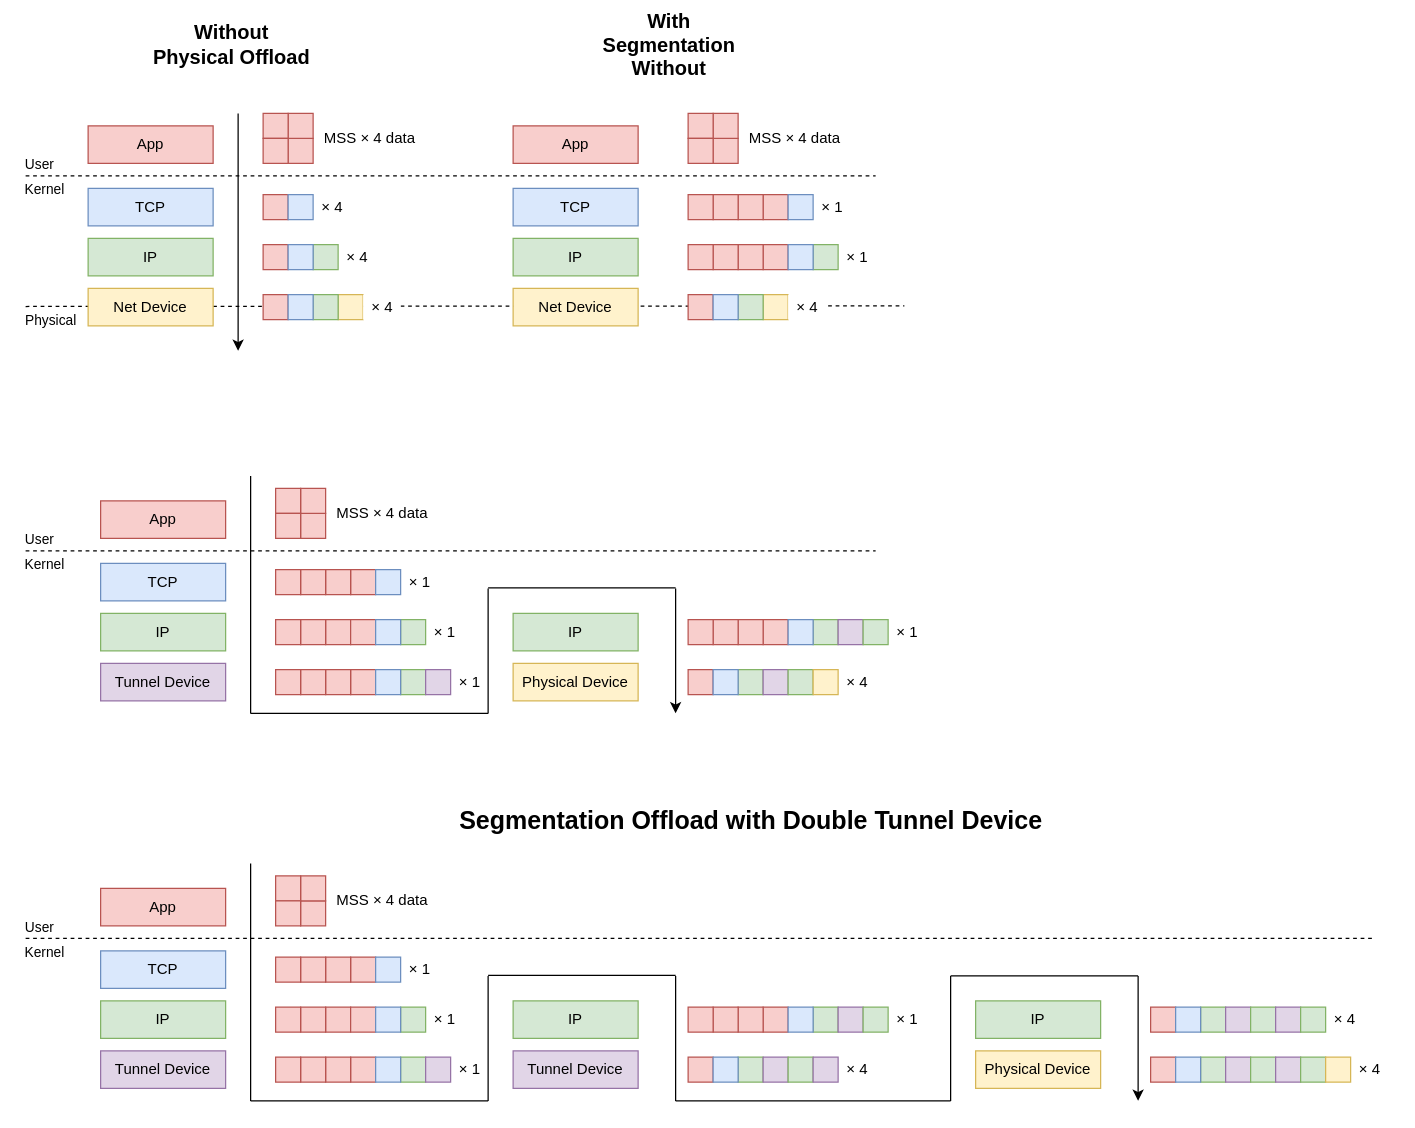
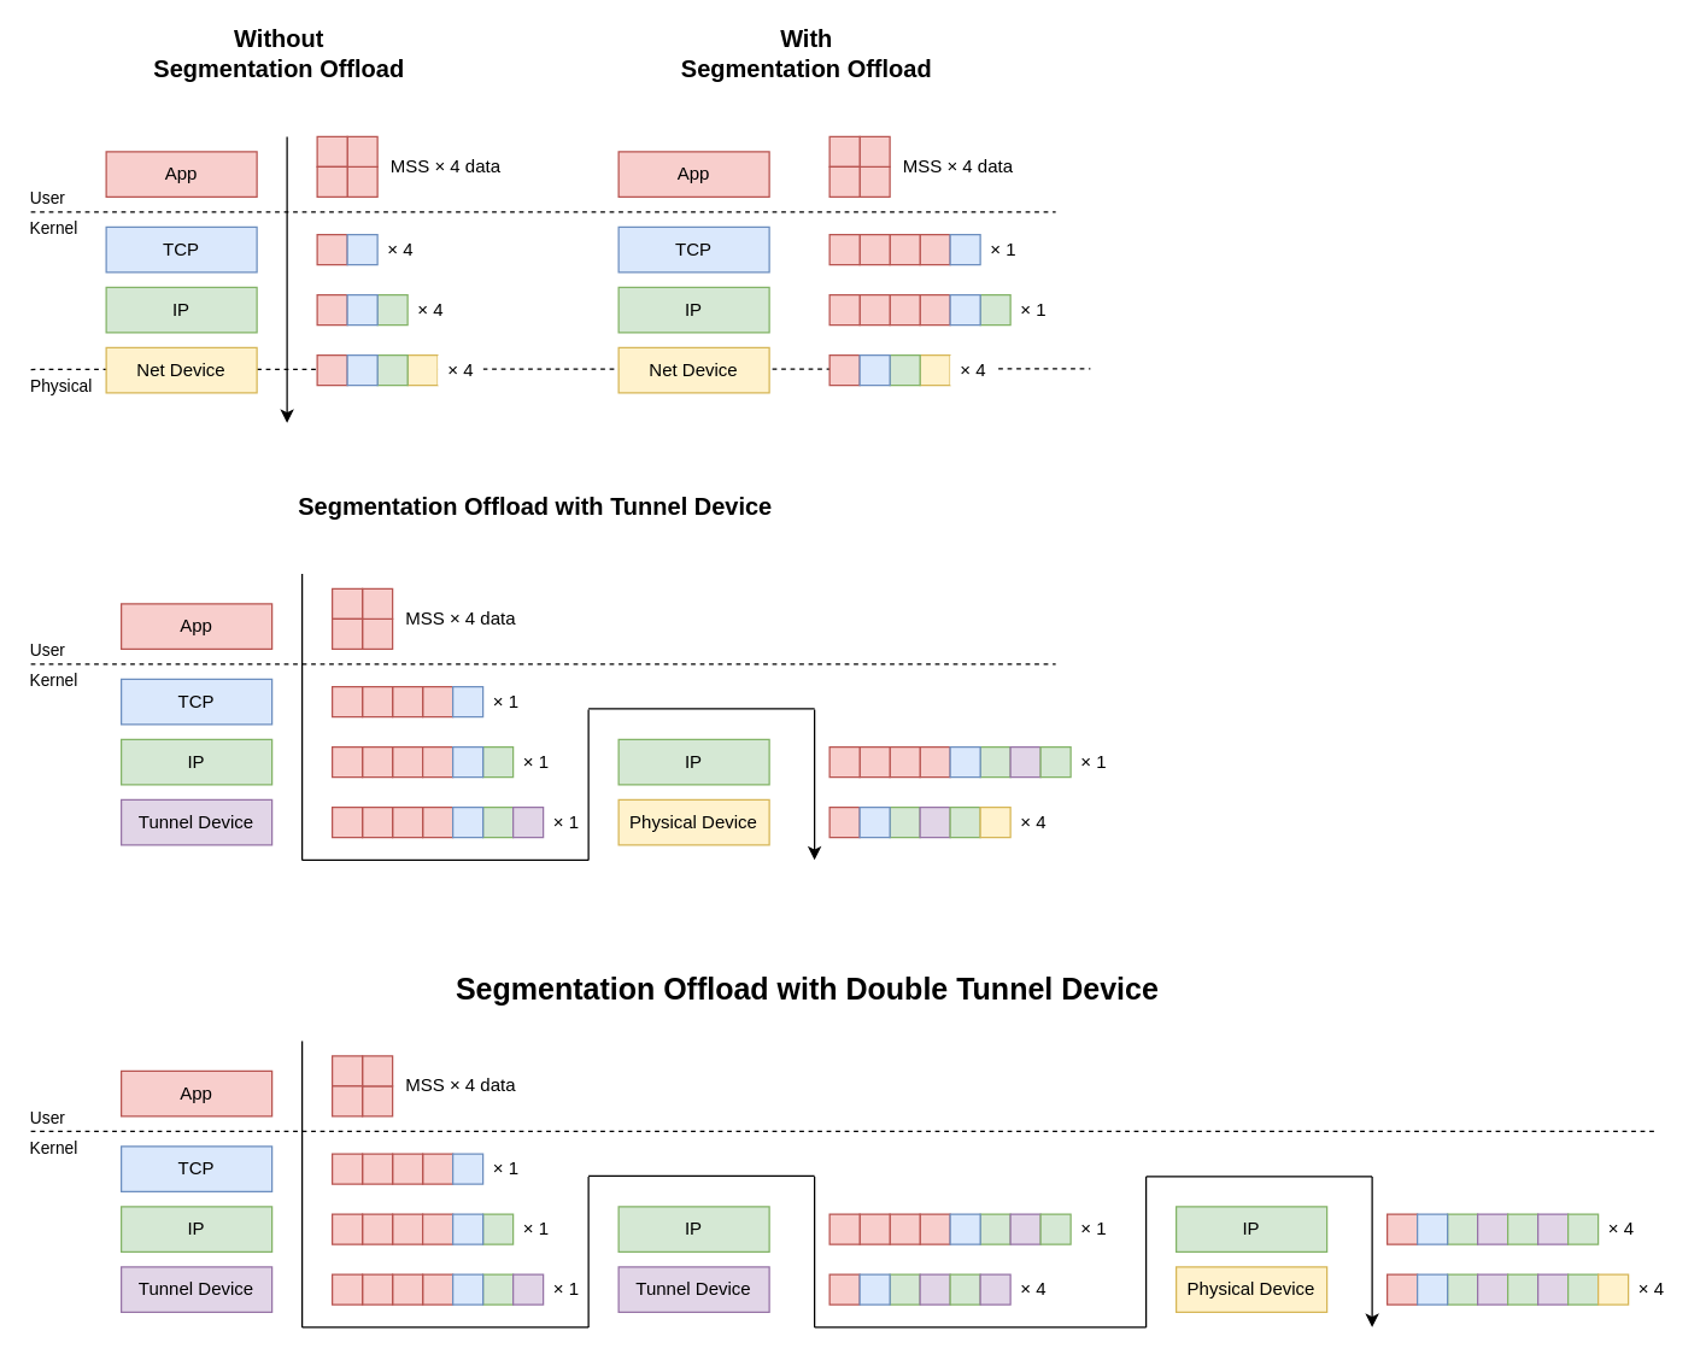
- <mxCell id="52" value="&lt;b style=&quot;font-size: 16px&quot;&gt;Without&lt;br&gt;Physical Offload&lt;/b&gt;" style="text;html=1;strokeColor=none;fillColor=none;align=center;verticalAlign=middle;whiteSpace=wrap;rounded=0;" vertex="1" parent="1"><mxGeometry x="100" y="20" width="170" height="30" as="geometry" /></mxCell>
+ <mxCell id="52" value="&lt;b style=&quot;font-size: 16px&quot;&gt;Without&lt;br&gt;Segmentation Offload&lt;/b&gt;" style="text;html=1;strokeColor=none;fillColor=none;align=center;verticalAlign=middle;whiteSpace=wrap;rounded=0;" vertex="1" parent="1"><mxGeometry x="100" y="20" width="170" height="30" as="geometry" /></mxCell>
- <mxCell id="53" value="&lt;b style=&quot;font-size: 16px&quot;&gt;With&lt;br&gt;Segmentation Without&lt;/b&gt;" style="text;html=1;strokeColor=none;fillColor=none;align=center;verticalAlign=middle;whiteSpace=wrap;rounded=0;" vertex="1" parent="1"><mxGeometry x="450" y="20" width="170" height="30" as="geometry" /></mxCell>
+ <mxCell id="53" value="&lt;b style=&quot;font-size: 16px&quot;&gt;With&lt;br&gt;Segmentation Offload&lt;/b&gt;" style="text;html=1;strokeColor=none;fillColor=none;align=center;verticalAlign=middle;whiteSpace=wrap;rounded=0;" vertex="1" parent="1"><mxGeometry x="450" y="20" width="170" height="30" as="geometry" /></mxCell>
+ <mxCell id="116" value="&lt;b style=&quot;font-size: 16px&quot;&gt;Segmentation Offload with Tunnel Device&lt;/b&gt;" style="text;html=1;strokeColor=none;fillColor=none;align=center;verticalAlign=middle;whiteSpace=wrap;rounded=0;" vertex="1" parent="1"><mxGeometry x="160" y="320" width="390" height="30" as="geometry" /></mxCell>
- <mxCell id="173" value="&lt;b&gt;&lt;font style=&quot;font-size: 20px&quot;&gt;Segmentation Offload with Double Tunnel Device&lt;/font&gt;&lt;/b&gt;" style="text;html=1;strokeColor=none;fillColor=none;align=center;verticalAlign=middle;whiteSpace=wrap;rounded=0;" vertex="1" parent="1"><mxGeometry x="342.5" y="640" width="515" height="30" as="geometry" /></mxCell>
+ <mxCell id="173" value="&lt;b&gt;&lt;font style=&quot;font-size: 20px&quot;&gt;Segmentation Offload with Double Tunnel Device&lt;/font&gt;&lt;/b&gt;" style="text;html=1;strokeColor=none;fillColor=none;align=center;verticalAlign=middle;whiteSpace=wrap;rounded=0;" vertex="1" parent="1"><mxGeometry x="277.5" y="640" width="515" height="30" as="geometry" /></mxCell>
